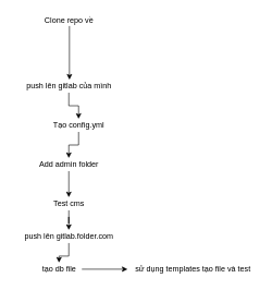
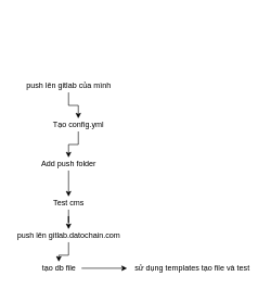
- <mxCell id="3" value="Clone repo về" style="text;html=1;align=center;verticalAlign=middle;resizable=0;points=[];autosize=1;" vertex="1" parent="1"><mxGeometry x="60" y="20" width="90" height="20" as="geometry" /></mxCell>
- <mxCell id="2" style="edgeStyle=orthogonalEdgeStyle;rounded=0;orthogonalLoop=1;jettySize=auto;html=1;exitX=0.511;exitY=0.95;exitDx=0;exitDy=0;exitPerimeter=0;" edge="1" parent="1" source="3" target="5"><mxGeometry relative="1" as="geometry"><mxPoint x="105" y="121" as="targetPoint" /><Array as="points"><mxPoint x="105" y="39" /></Array></mxGeometry></mxCell>
- <mxCell id="9" value="Add admin folder" style="text;html=1;align=center;verticalAlign=middle;resizable=0;points=[];autosize=1;" vertex="1" parent="1"><mxGeometry x="50" y="241" width="110" height="20" as="geometry" /></mxCell>
+ <mxCell id="9" value="Add push folder" style="text;html=1;align=center;verticalAlign=middle;resizable=0;points=[];autosize=1;" vertex="1" parent="1"><mxGeometry x="50" y="241" width="110" height="20" as="geometry" /></mxCell>
- <mxCell id="13" value="push lên gitlab.folder.com" style="text;html=1;align=center;verticalAlign=middle;resizable=0;points=[];autosize=1;" vertex="1" parent="1"><mxGeometry x="20" y="351" width="170" height="20" as="geometry" /></mxCell>
+ <mxCell id="13" value="push lên gitlab.datochain.com" style="text;html=1;align=center;verticalAlign=middle;resizable=0;points=[];autosize=1;" vertex="1" parent="1"><mxGeometry x="20" y="351" width="170" height="20" as="geometry" /></mxCell>
